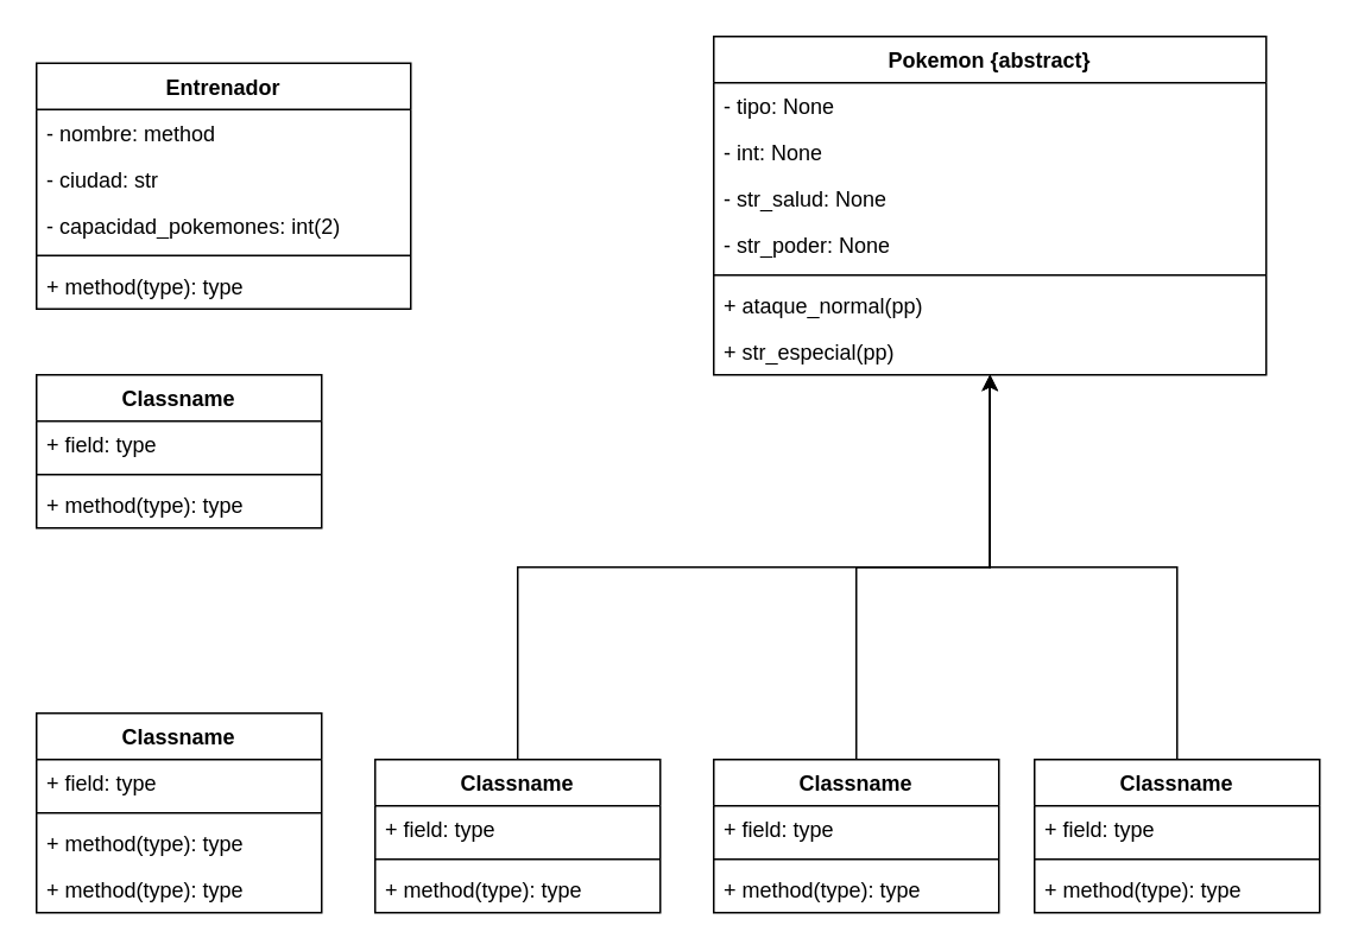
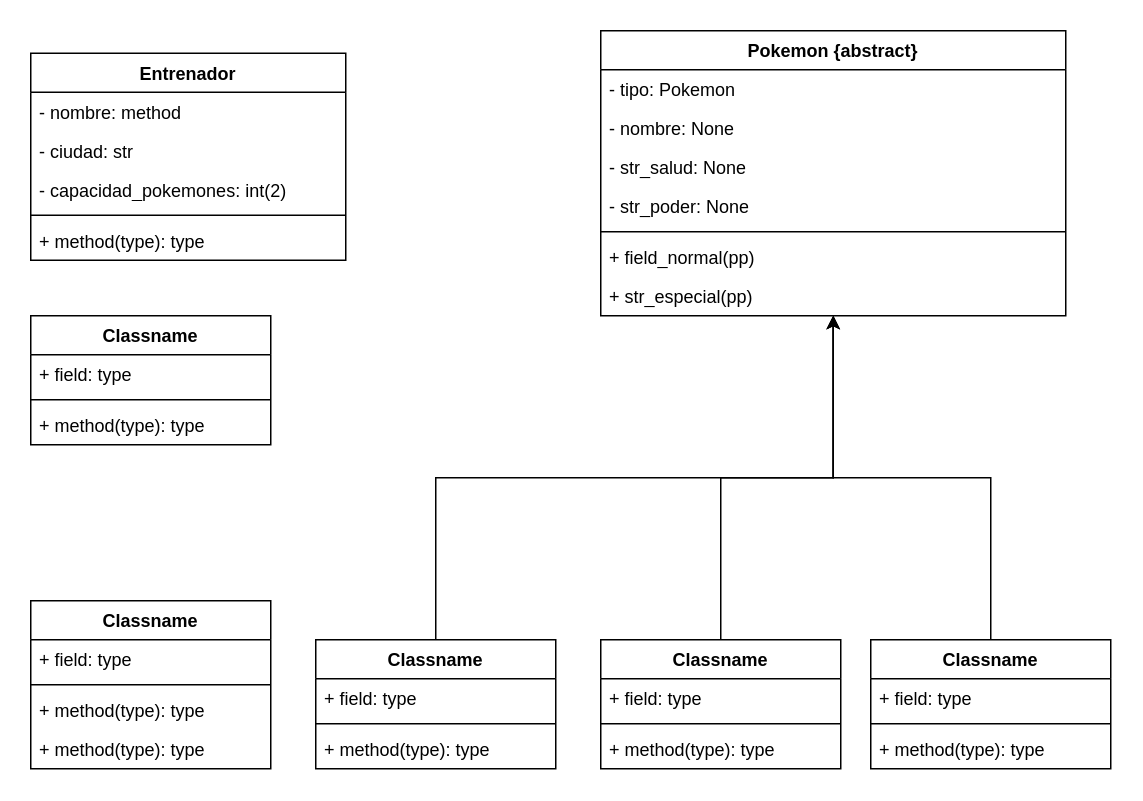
- <mxCell id="3" value="- tipo: None" style="text;strokeColor=none;fillColor=none;align=left;verticalAlign=top;spacingLeft=4;spacingRight=4;overflow=hidden;rotatable=0;points=[[0,0.5],[1,0.5]];portConstraint=eastwest;whiteSpace=wrap;html=1;" vertex="1" parent="2"><mxGeometry y="26" width="310" height="26" as="geometry" /></mxCell>
+ <mxCell id="3" value="- tipo: Pokemon" style="text;strokeColor=none;fillColor=none;align=left;verticalAlign=top;spacingLeft=4;spacingRight=4;overflow=hidden;rotatable=0;points=[[0,0.5],[1,0.5]];portConstraint=eastwest;whiteSpace=wrap;html=1;" vertex="1" parent="2"><mxGeometry y="26" width="310" height="26" as="geometry" /></mxCell>
- <mxCell id="4" value="- int: None" style="text;strokeColor=none;fillColor=none;align=left;verticalAlign=top;spacingLeft=4;spacingRight=4;overflow=hidden;rotatable=0;points=[[0,0.5],[1,0.5]];portConstraint=eastwest;whiteSpace=wrap;html=1;" vertex="1" parent="2"><mxGeometry y="52" width="310" height="26" as="geometry" /></mxCell>
+ <mxCell id="4" value="- nombre: None" style="text;strokeColor=none;fillColor=none;align=left;verticalAlign=top;spacingLeft=4;spacingRight=4;overflow=hidden;rotatable=0;points=[[0,0.5],[1,0.5]];portConstraint=eastwest;whiteSpace=wrap;html=1;" vertex="1" parent="2"><mxGeometry y="52" width="310" height="26" as="geometry" /></mxCell>
- <mxCell id="8" value="+ ataque_normal(pp)" style="text;strokeColor=none;fillColor=none;align=left;verticalAlign=top;spacingLeft=4;spacingRight=4;overflow=hidden;rotatable=0;points=[[0,0.5],[1,0.5]];portConstraint=eastwest;whiteSpace=wrap;html=1;" vertex="1" parent="2"><mxGeometry y="138" width="310" height="26" as="geometry" /></mxCell>
+ <mxCell id="8" value="+ field_normal(pp)" style="text;strokeColor=none;fillColor=none;align=left;verticalAlign=top;spacingLeft=4;spacingRight=4;overflow=hidden;rotatable=0;points=[[0,0.5],[1,0.5]];portConstraint=eastwest;whiteSpace=wrap;html=1;" vertex="1" parent="2"><mxGeometry y="138" width="310" height="26" as="geometry" /></mxCell>
